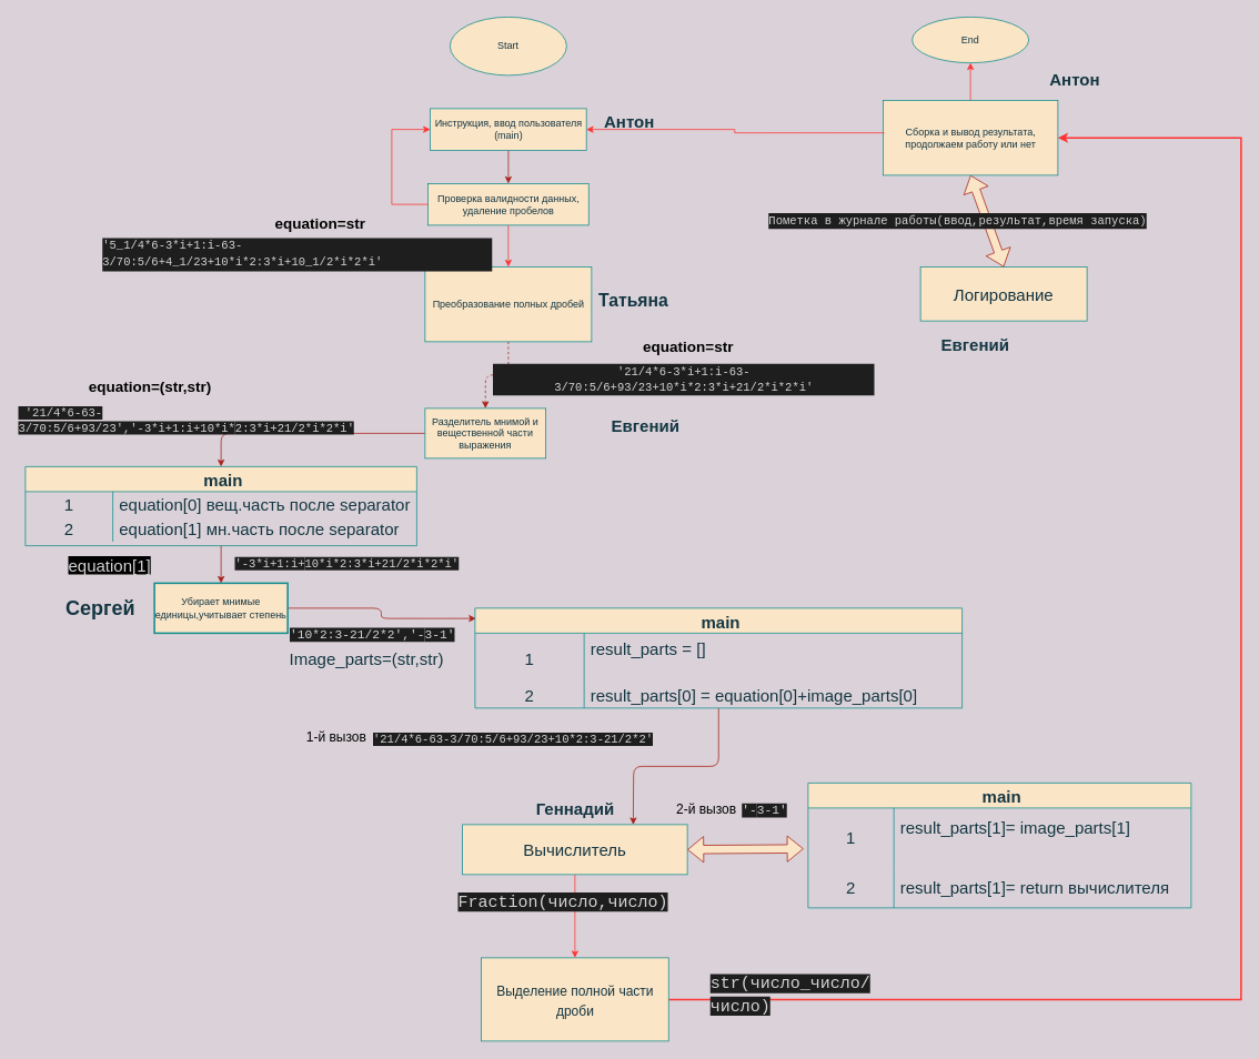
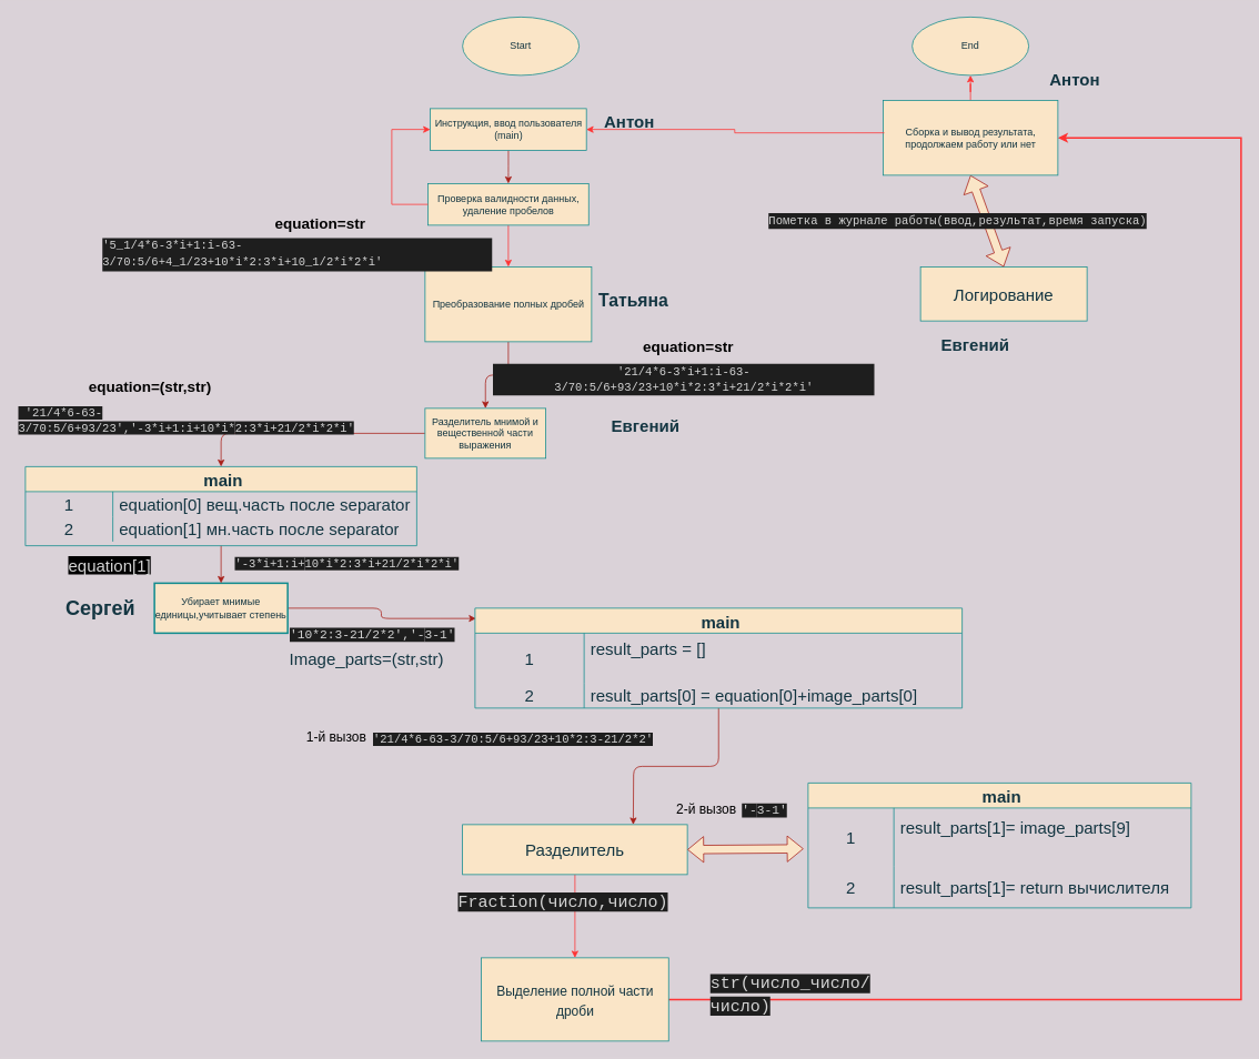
- <mxCell id="65" value="End" style="ellipse;whiteSpace=wrap;html=1;rounded=0;sketch=0;fontColor=#143642;strokeColor=#0F8B8D;fillColor=#FAE5C7;" parent="1" vertex="1"><mxGeometry x="1095" y="20" width="140" height="55" as="geometry" /></mxCell>
+ <mxCell id="65" value="End" style="ellipse;whiteSpace=wrap;html=1;rounded=0;sketch=0;fontColor=#143642;strokeColor=#0F8B8D;fillColor=#FAE5C7;" parent="1" vertex="1"><mxGeometry x="1095" y="20" width="140" height="70" as="geometry" /></mxCell>
- <mxCell id="2" value="Start" style="ellipse;whiteSpace=wrap;html=1;rounded=0;sketch=0;fontColor=#143642;strokeColor=#0F8B8D;fillColor=#FAE5C7;" parent="1" vertex="1"><mxGeometry x="540" y="20" width="140" height="70" as="geometry" /></mxCell>
+ <mxCell id="2" value="Start" style="ellipse;whiteSpace=wrap;html=1;rounded=0;sketch=0;fontColor=#143642;strokeColor=#0F8B8D;fillColor=#FAE5C7;" parent="1" vertex="1"><mxGeometry x="555" y="20" width="140" height="70" as="geometry" /></mxCell>
- <mxCell id="5" value="" style="edgeStyle=orthogonalEdgeStyle;curved=0;rounded=1;sketch=0;orthogonalLoop=1;jettySize=auto;html=1;fontColor=#143642;strokeColor=#A8201A;fillColor=#FAE5C7;exitX=0.5;exitY=1;exitDx=0;exitDy=0;dashed=1;" parent="1" source="6" target="8" edge="1"><mxGeometry relative="1" as="geometry"><mxPoint x="625" y="515" as="sourcePoint" /></mxGeometry></mxCell>
+ <mxCell id="5" value="" style="edgeStyle=orthogonalEdgeStyle;curved=0;rounded=1;sketch=0;orthogonalLoop=1;jettySize=auto;html=1;fontColor=#143642;strokeColor=#A8201A;fillColor=#FAE5C7;exitX=0.5;exitY=1;exitDx=0;exitDy=0;" parent="1" source="6" target="8" edge="1"><mxGeometry relative="1" as="geometry"><mxPoint x="625" y="515" as="sourcePoint" /></mxGeometry></mxCell>
- <mxCell id="19" value="&lt;b&gt;Геннадий&lt;/b&gt;" style="text;html=1;align=center;verticalAlign=middle;resizable=0;points=[];autosize=1;strokeColor=none;fillColor=none;fontSize=20;fontColor=#143642;" parent="1" vertex="1"><mxGeometry x="635" y="955" width="110" height="30" as="geometry" /></mxCell>
- <mxCell id="47" value="&lt;span style=&quot;text-align: center;&quot;&gt;result_parts[1]=&lt;/span&gt;&lt;span style=&quot;text-align: center;&quot;&gt;&amp;nbsp;image_parts[1]&lt;br&gt;&lt;br&gt;&lt;/span&gt;" style="shape=partialRectangle;html=1;whiteSpace=wrap;connectable=0;fillColor=none;top=0;left=0;bottom=0;right=0;align=left;spacingLeft=6;overflow=hidden;rounded=0;sketch=0;fontSize=20;fontColor=#143642;strokeColor=#0F8B8D;" parent="45" vertex="1"><mxGeometry x="103" width="357" height="70" as="geometry"><mxRectangle width="357" height="70" as="alternateBounds" /></mxGeometry></mxCell>
+ <mxCell id="47" value="&lt;span style=&quot;text-align: center;&quot;&gt;result_parts[1]=&lt;/span&gt;&lt;span style=&quot;text-align: center;&quot;&gt;&amp;nbsp;image_parts[9]&lt;br&gt;&lt;br&gt;&lt;/span&gt;" style="shape=partialRectangle;html=1;whiteSpace=wrap;connectable=0;fillColor=none;top=0;left=0;bottom=0;right=0;align=left;spacingLeft=6;overflow=hidden;rounded=0;sketch=0;fontSize=20;fontColor=#143642;strokeColor=#0F8B8D;" parent="45" vertex="1"><mxGeometry x="103" width="357" height="70" as="geometry"><mxRectangle width="357" height="70" as="alternateBounds" /></mxGeometry></mxCell>
- <mxCell id="17" value="Вычислитель" style="rounded=0;whiteSpace=wrap;html=1;sketch=0;fontSize=20;fontColor=#143642;strokeColor=#0F8B8D;fillColor=#FAE5C7;" parent="1" vertex="1"><mxGeometry x="555" y="990" width="270" height="60" as="geometry" /></mxCell>
+ <mxCell id="17" value="Разделитель" style="rounded=0;whiteSpace=wrap;html=1;sketch=0;fontSize=20;fontColor=#143642;strokeColor=#0F8B8D;fillColor=#FAE5C7;" parent="1" vertex="1"><mxGeometry x="555" y="990" width="270" height="60" as="geometry" /></mxCell>
